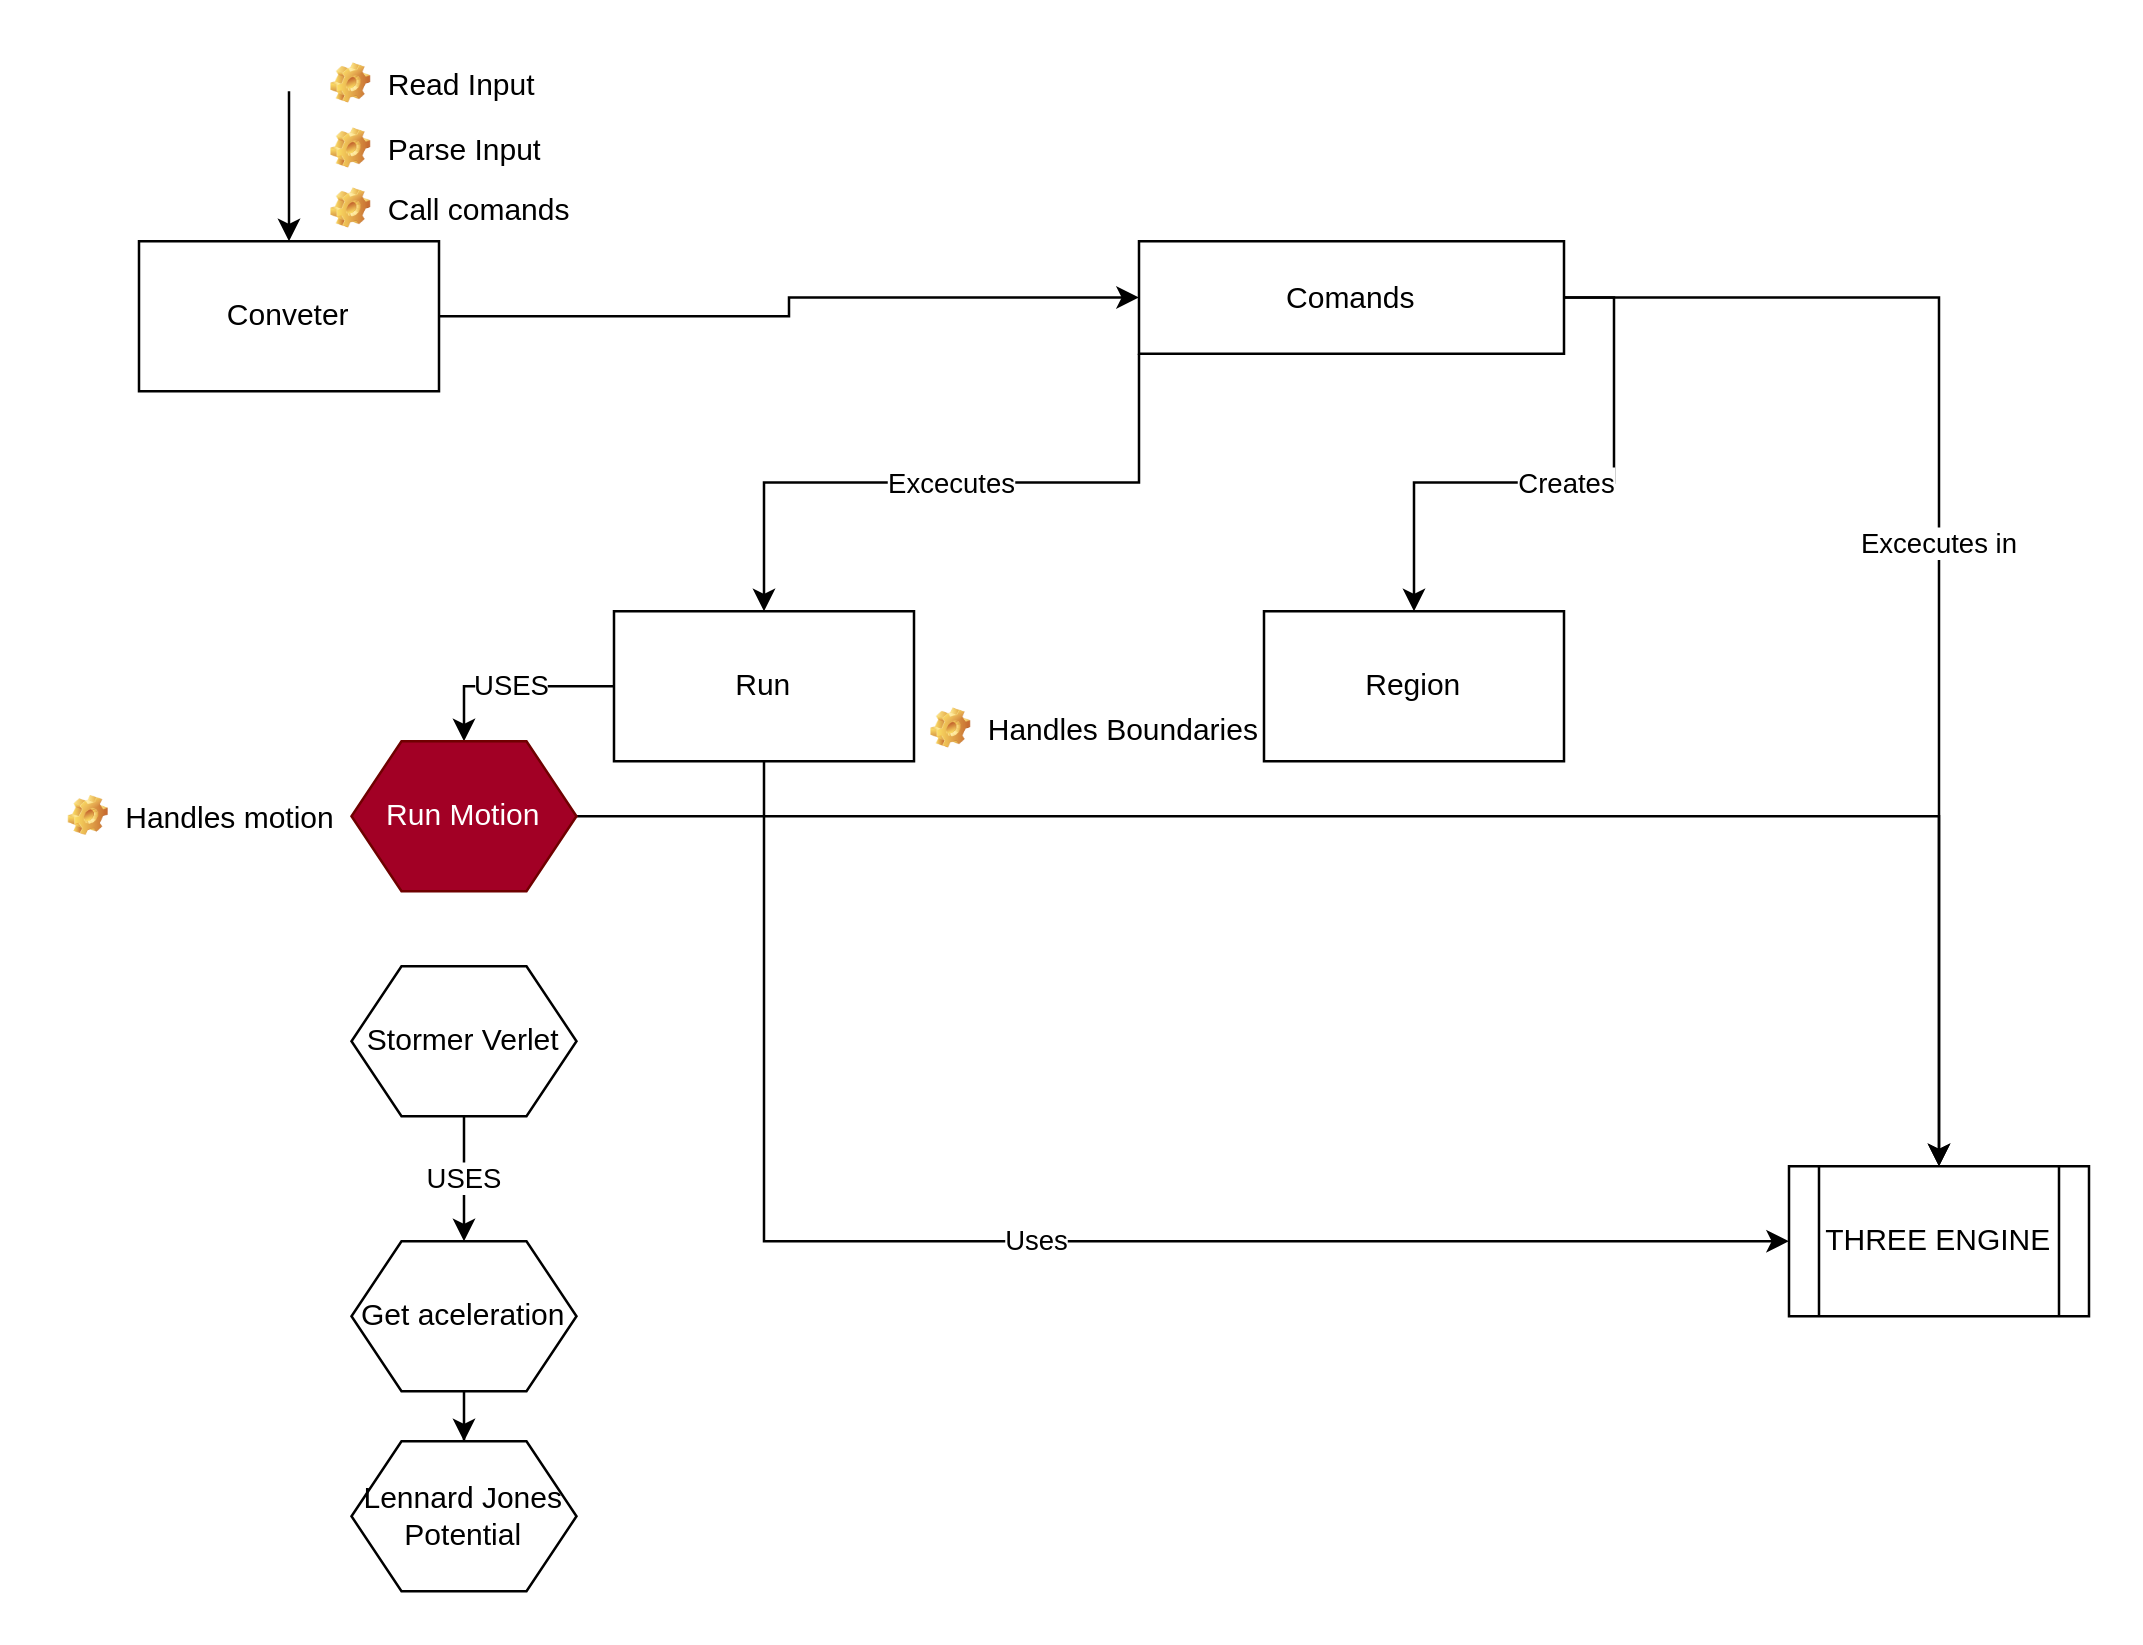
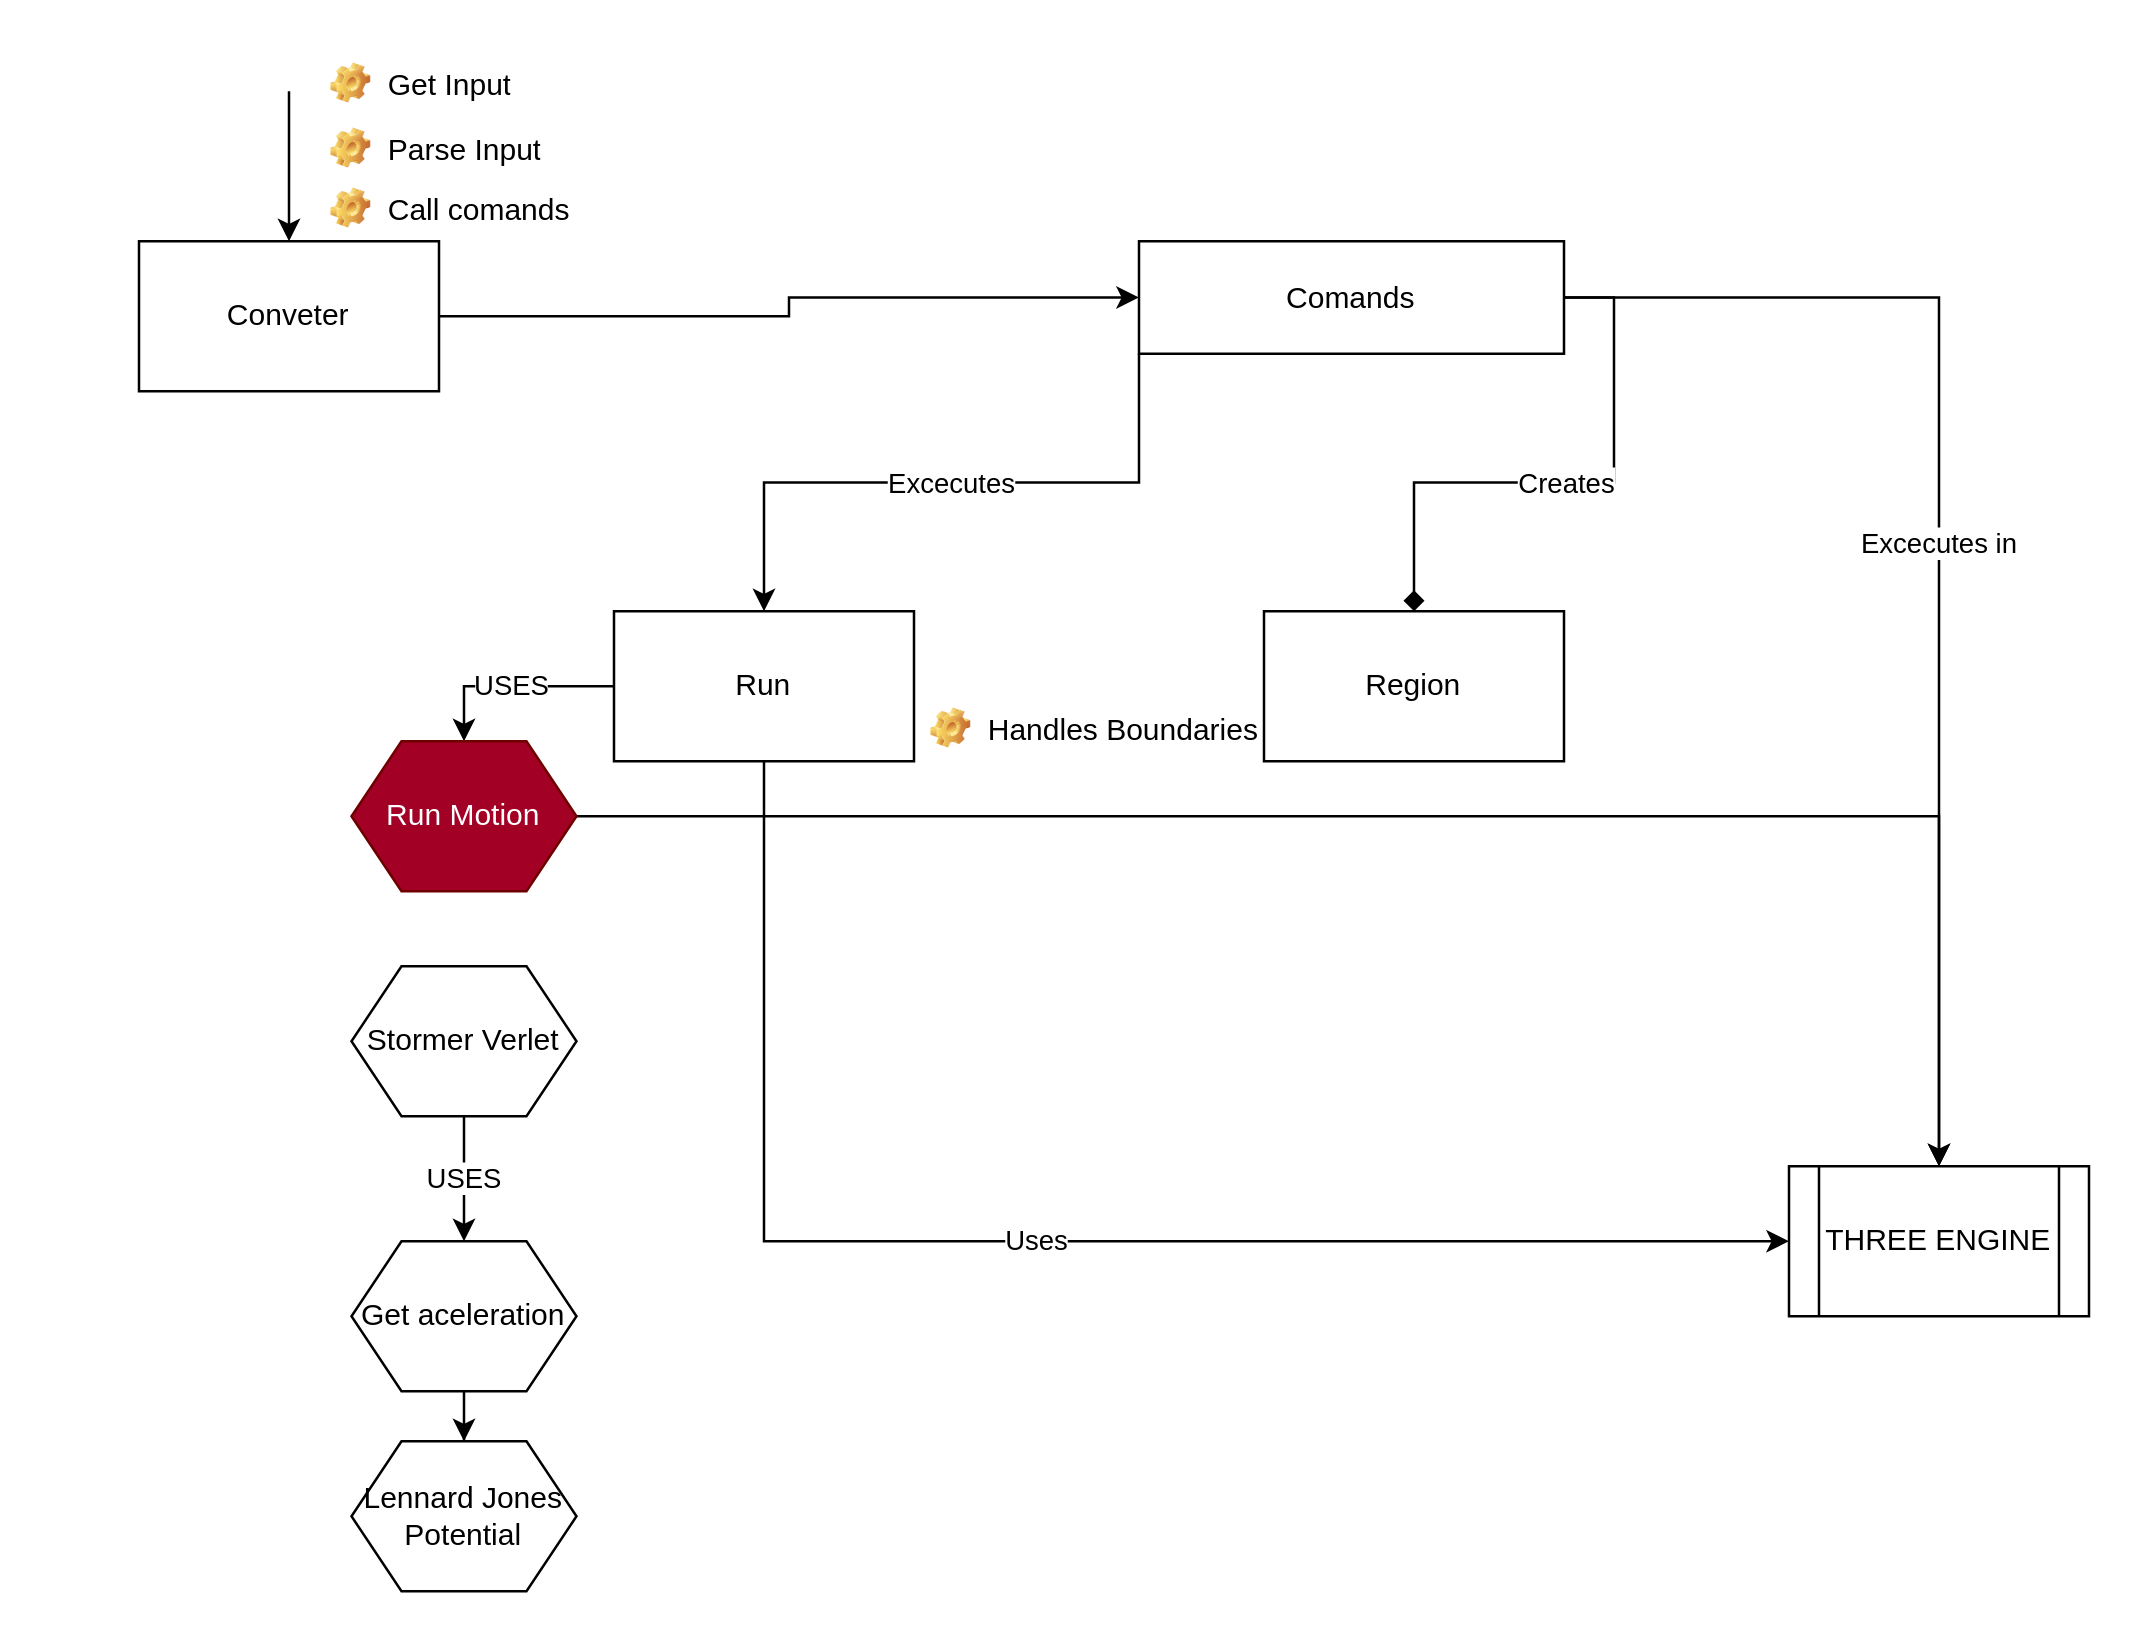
- <mxCell id="22" value="Read Input" style="label;fontStyle=0;strokeColor=none;fillColor=none;align=left;verticalAlign=top;overflow=hidden;spacingLeft=28;spacingRight=4;rotatable=0;points=[[0,0.5],[1,0.5]];portConstraint=eastwest;imageWidth=16;imageHeight=16;whiteSpace=wrap;html=1;image=img/clipart/Gear_128x128.png" vertex="1" parent="1"><mxGeometry x="125" y="20" width="120" height="26" as="geometry" /></mxCell>
+ <mxCell id="22" value="Get Input" style="label;fontStyle=0;strokeColor=none;fillColor=none;align=left;verticalAlign=top;overflow=hidden;spacingLeft=28;spacingRight=4;rotatable=0;points=[[0,0.5],[1,0.5]];portConstraint=eastwest;imageWidth=16;imageHeight=16;whiteSpace=wrap;html=1;image=img/clipart/Gear_128x128.png" vertex="1" parent="1"><mxGeometry x="125" y="20" width="120" height="26" as="geometry" /></mxCell>
- <mxCell id="2" value="Creates" style="edgeStyle=orthogonalEdgeStyle;rounded=0;orthogonalLoop=1;jettySize=auto;html=1;exitX=1;exitY=0.5;exitDx=0;exitDy=0;entryX=0.5;entryY=0;entryDx=0;entryDy=0;" parent="1" source="5" target="11" edge="1"><mxGeometry relative="1" as="geometry" /></mxCell>
+ <mxCell id="2" value="Creates" style="edgeStyle=orthogonalEdgeStyle;rounded=0;orthogonalLoop=1;jettySize=auto;html=1;exitX=1;exitY=0.5;exitDx=0;exitDy=0;entryX=0.5;entryY=0;entryDx=0;entryDy=0;endArrow=diamond;" parent="1" source="5" target="11" edge="1"><mxGeometry relative="1" as="geometry" /></mxCell>
- <mxCell id="14" value="Handles motion" style="label;fontStyle=0;strokeColor=none;fillColor=none;align=left;verticalAlign=top;overflow=hidden;spacingLeft=28;spacingRight=4;rotatable=0;points=[[0,0.5],[1,0.5]];portConstraint=eastwest;imageWidth=16;imageHeight=16;whiteSpace=wrap;html=1;image=img/clipart/Gear_128x128.png" parent="1" vertex="1"><mxGeometry x="20" y="313" width="120" height="26" as="geometry" /></mxCell>
